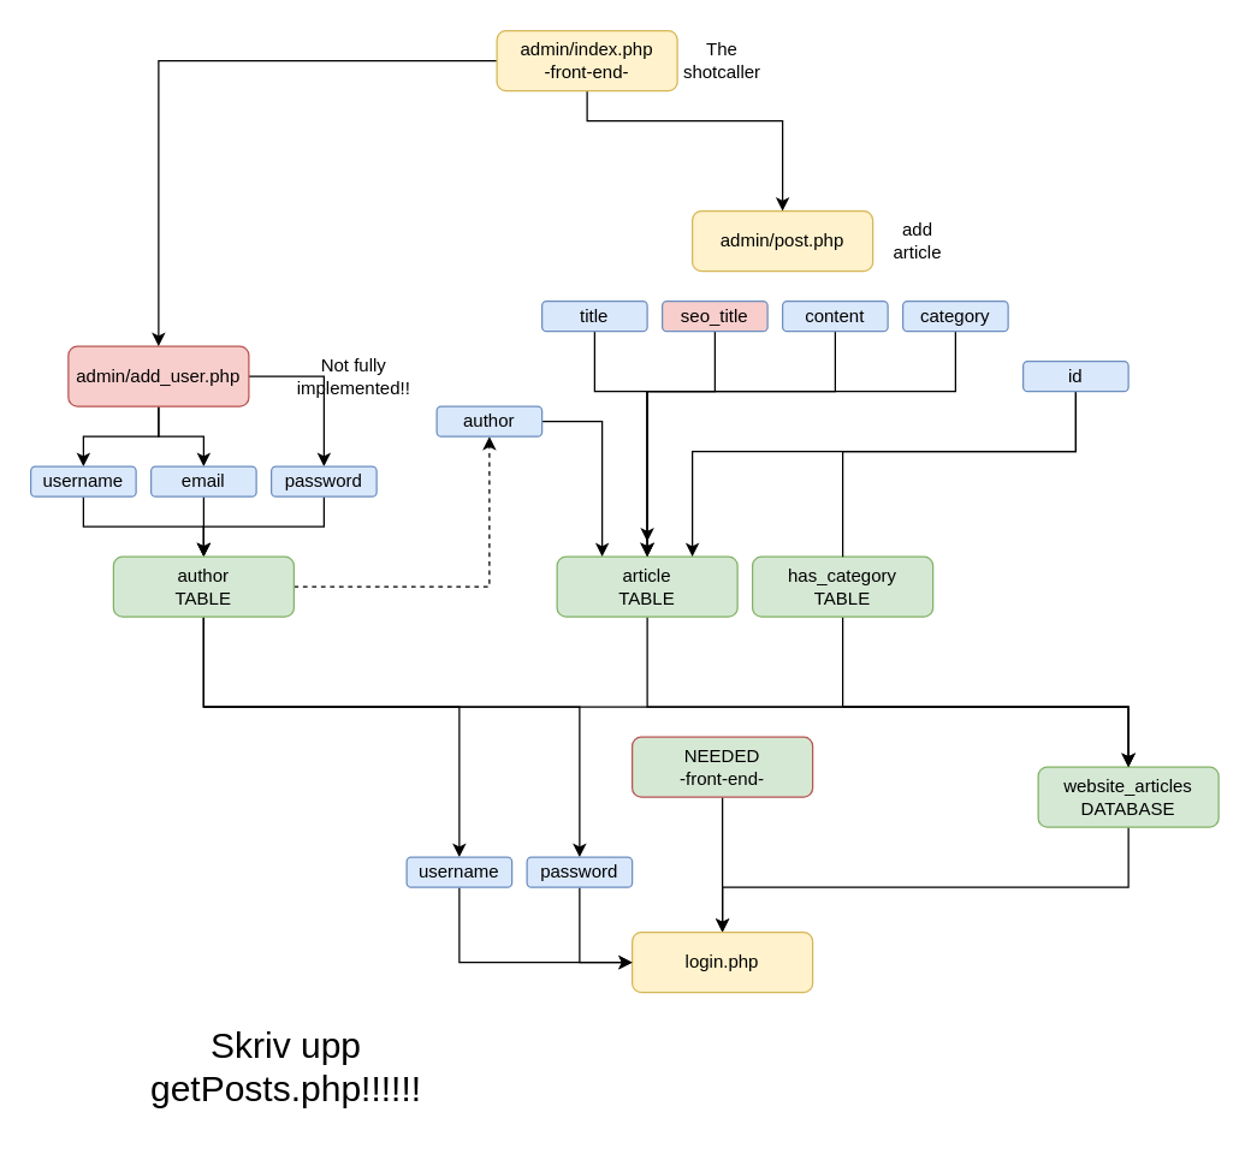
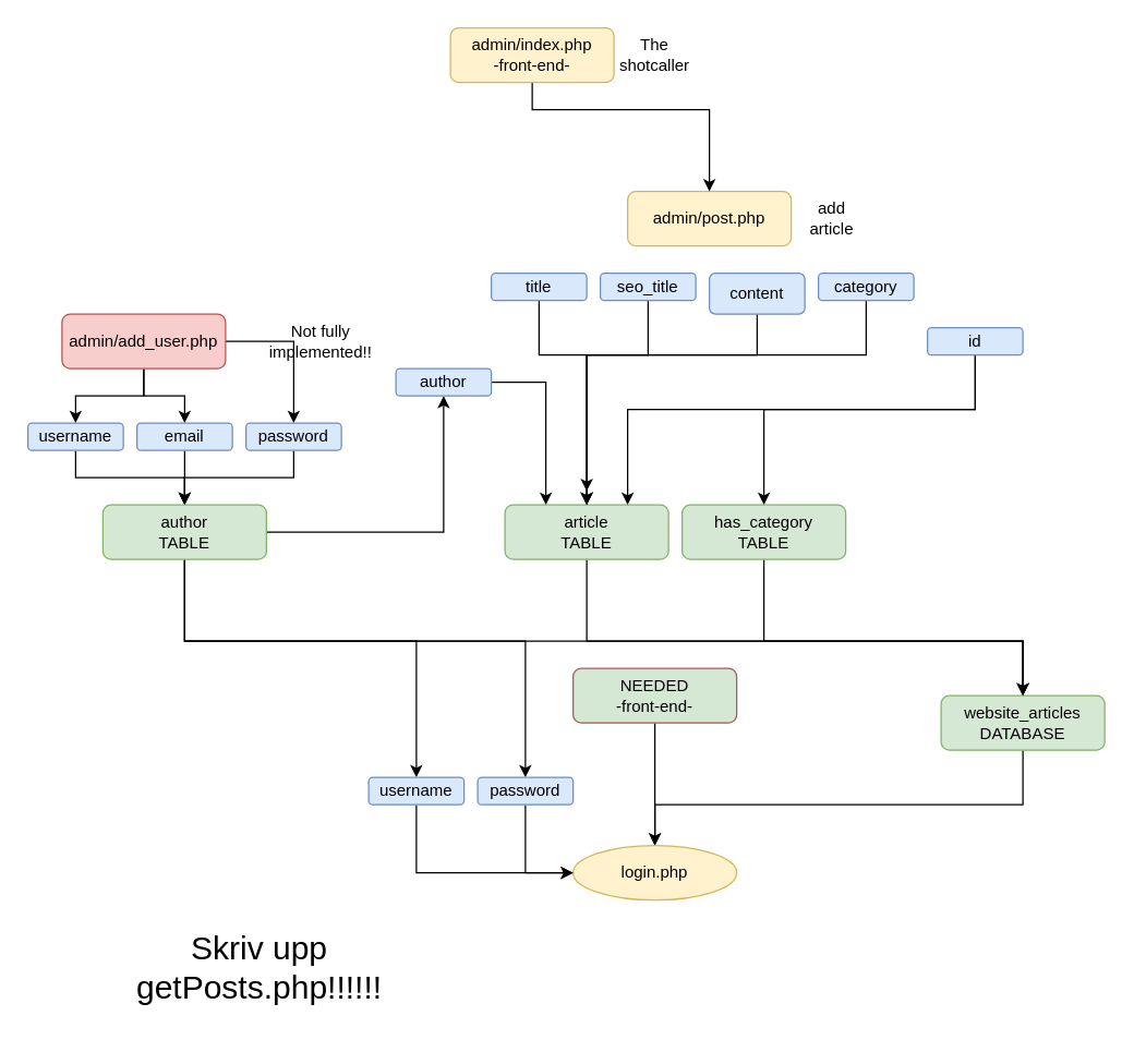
- <mxCell id="23" style="edgeStyle=orthogonalEdgeStyle;rounded=0;orthogonalLoop=1;jettySize=auto;html=1;entryX=0.5;entryY=0;entryDx=0;entryDy=0;" edge="1" parent="1" source="25" target="5"><mxGeometry relative="1" as="geometry" /></mxCell>
- <mxCell id="38" value="seo_title" style="rounded=1;whiteSpace=wrap;html=1;fontSize=12;glass=0;strokeWidth=1;shadow=0;fillColor=#f8cecc;strokeColor=#6c8ebf;" vertex="1" parent="1"><mxGeometry x="440" y="200" width="70" height="20" as="geometry" /></mxCell>
+ <mxCell id="38" value="seo_title" style="rounded=1;whiteSpace=wrap;html=1;fontSize=12;glass=0;strokeWidth=1;shadow=0;fillColor=#dae8fc;strokeColor=#6c8ebf;" vertex="1" parent="1"><mxGeometry x="440" y="200" width="70" height="20" as="geometry" /></mxCell>
- <mxCell id="34" value="content" style="rounded=1;whiteSpace=wrap;html=1;fontSize=12;glass=0;strokeWidth=1;shadow=0;fillColor=#dae8fc;strokeColor=#6c8ebf;" vertex="1" parent="1"><mxGeometry x="520" y="200" width="70" height="20" as="geometry" /></mxCell>
+ <mxCell id="34" value="content" style="rounded=1;whiteSpace=wrap;html=1;fontSize=12;glass=0;strokeWidth=1;shadow=0;fillColor=#dae8fc;strokeColor=#6c8ebf;" vertex="1" parent="1"><mxGeometry x="520" y="200" width="70" height="30" as="geometry" /></mxCell>
- <mxCell id="41" style="edgeStyle=orthogonalEdgeStyle;rounded=0;orthogonalLoop=1;jettySize=auto;html=1;entryX=0.5;entryY=0;entryDx=0;entryDy=0;endArrow=none;" edge="1" parent="1" source="43" target="28"><mxGeometry relative="1" as="geometry"><Array as="points"><mxPoint x="715" y="300" /><mxPoint x="560" y="300" /></Array></mxGeometry></mxCell>
+ <mxCell id="41" style="edgeStyle=orthogonalEdgeStyle;rounded=0;orthogonalLoop=1;jettySize=auto;html=1;entryX=0.5;entryY=0;entryDx=0;entryDy=0;" edge="1" parent="1" source="43" target="28"><mxGeometry relative="1" as="geometry"><Array as="points"><mxPoint x="715" y="300" /><mxPoint x="560" y="300" /></Array></mxGeometry></mxCell>
- <mxCell id="14" style="edgeStyle=orthogonalEdgeStyle;rounded=0;orthogonalLoop=1;jettySize=auto;html=1;entryX=0.5;entryY=1;entryDx=0;entryDy=0;dashed=1;" edge="1" parent="1" source="18" target="40"><mxGeometry relative="1" as="geometry" /></mxCell>
+ <mxCell id="14" style="edgeStyle=orthogonalEdgeStyle;rounded=0;orthogonalLoop=1;jettySize=auto;html=1;entryX=0.5;entryY=1;entryDx=0;entryDy=0;" edge="1" parent="1" source="18" target="40"><mxGeometry relative="1" as="geometry" /></mxCell>
- <mxCell id="45" value="login.php" style="rounded=1;whiteSpace=wrap;html=1;fontSize=12;glass=0;strokeWidth=1;shadow=0;fillColor=#fff2cc;strokeColor=#d6b656;" vertex="1" parent="1"><mxGeometry x="420" y="620" width="120" height="40" as="geometry" /></mxCell>
+ <mxCell id="45" value="login.php" style="ellipse;whiteSpace=wrap;html=1;fontSize=12;glass=0;strokeWidth=1;shadow=0;fillColor=#fff2cc;strokeColor=#d6b656;" vertex="1" parent="1"><mxGeometry x="420" y="620" width="120" height="40" as="geometry" /></mxCell>
